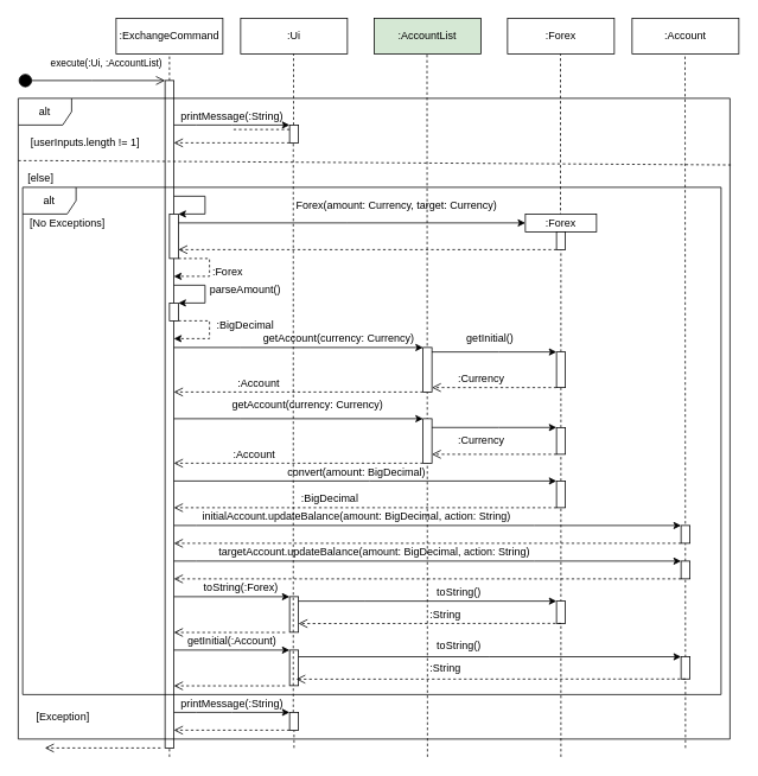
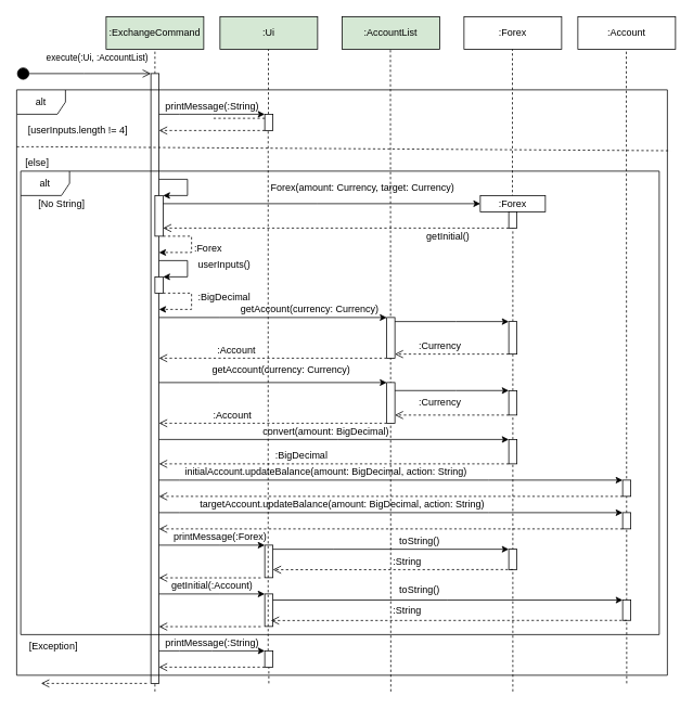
- <mxCell id="2" value=":ExchangeCommand" style="rounded=0;whiteSpace=wrap;html=1;" vertex="1" parent="1"><mxGeometry x="130" y="20" width="120" height="40" as="geometry" /></mxCell>
+ <mxCell id="2" value=":ExchangeCommand" style="rounded=0;whiteSpace=wrap;html=1;fillColor=#d5e8d4;" vertex="1" parent="1"><mxGeometry x="130" y="20" width="120" height="40" as="geometry" /></mxCell>
- <mxCell id="3" value=":Ui" style="rounded=0;whiteSpace=wrap;html=1;" vertex="1" parent="1"><mxGeometry x="270" y="20" width="120" height="40" as="geometry" /></mxCell>
+ <mxCell id="3" value=":Ui" style="rounded=0;whiteSpace=wrap;html=1;fillColor=#d5e8d4;" vertex="1" parent="1"><mxGeometry x="270" y="20" width="120" height="40" as="geometry" /></mxCell>
- <mxCell id="16" value="[userInputs.length != 1]" style="text;html=1;align=center;verticalAlign=middle;resizable=0;points=[];autosize=1;strokeColor=none;fillColor=none;" vertex="1" parent="1"><mxGeometry x="20" y="145" width="150" height="30" as="geometry" /></mxCell>
+ <mxCell id="16" value="[userInputs.length != 4]" style="text;html=1;align=center;verticalAlign=middle;resizable=0;points=[];autosize=1;strokeColor=none;fillColor=none;" vertex="1" parent="1"><mxGeometry x="20" y="145" width="150" height="30" as="geometry" /></mxCell>
- <mxCell id="23" value="[No Exceptions]" style="text;html=1;align=center;verticalAlign=middle;resizable=0;points=[];autosize=1;strokeColor=none;fillColor=none;" vertex="1" parent="1"><mxGeometry x="20" y="235" width="110" height="30" as="geometry" /></mxCell>
+ <mxCell id="23" value="[No String]" style="text;html=1;align=center;verticalAlign=middle;resizable=0;points=[];autosize=1;strokeColor=none;fillColor=none;" vertex="1" parent="1"><mxGeometry x="20" y="235" width="110" height="30" as="geometry" /></mxCell>
- <mxCell id="36" value="parseAmount()" style="text;html=1;align=center;verticalAlign=middle;resizable=0;points=[];autosize=1;strokeColor=none;fillColor=none;" vertex="1" parent="1"><mxGeometry x="225" y="310" width="100" height="30" as="geometry" /></mxCell>
+ <mxCell id="36" value="userInputs()" style="text;html=1;align=center;verticalAlign=middle;resizable=0;points=[];autosize=1;strokeColor=none;fillColor=none;" vertex="1" parent="1"><mxGeometry x="225" y="310" width="100" height="30" as="geometry" /></mxCell>
- <mxCell id="57" value="getInitial()" style="text;html=1;align=center;verticalAlign=middle;resizable=0;points=[];autosize=1;strokeColor=none;fillColor=none;" vertex="1" parent="1"><mxGeometry x="510" y="365" width="80" height="30" as="geometry" /></mxCell>
+ <mxCell id="57" value="getInitial()" style="text;html=1;align=center;verticalAlign=middle;resizable=0;points=[];autosize=1;strokeColor=none;fillColor=none;" vertex="1" parent="1"><mxGeometry x="510" y="275" width="80" height="30" as="geometry" /></mxCell>
- <mxCell id="76" value="toString(:Forex)" style="text;html=1;align=center;verticalAlign=middle;resizable=0;points=[];autosize=1;strokeColor=none;fillColor=none;" vertex="1" parent="1"><mxGeometry x="200" y="645" width="140" height="30" as="geometry" /></mxCell>
+ <mxCell id="76" value="printMessage(:Forex)" style="text;html=1;align=center;verticalAlign=middle;resizable=0;points=[];autosize=1;strokeColor=none;fillColor=none;" vertex="1" parent="1"><mxGeometry x="200" y="645" width="140" height="30" as="geometry" /></mxCell>
- <mxCell id="92" value="[Exception]" style="text;html=1;align=center;verticalAlign=middle;resizable=0;points=[];autosize=1;strokeColor=none;fillColor=none;" vertex="1" parent="1"><mxGeometry x="30" y="790" width="80" height="30" as="geometry" /></mxCell>
+ <mxCell id="92" value="[Exception]" style="text;html=1;align=center;verticalAlign=middle;resizable=0;points=[];autosize=1;strokeColor=none;fillColor=none;" vertex="1" parent="1"><mxGeometry x="25" y="780" width="80" height="30" as="geometry" /></mxCell>
